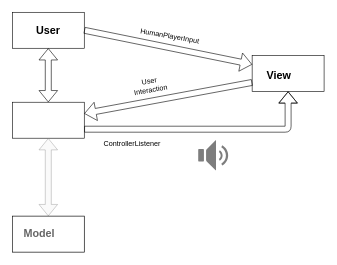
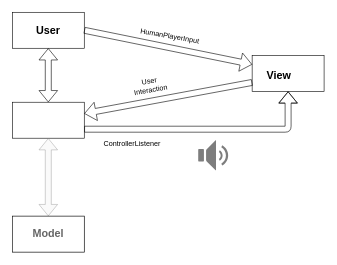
- <mxCell id="22" value="&lt;font style=&quot;font-size: 18px&quot;&gt;&lt;b&gt;Model&lt;/b&gt;&lt;/font&gt;" style="text;html=1;strokeColor=none;fillColor=none;align=center;verticalAlign=middle;whiteSpace=wrap;rounded=0;textOpacity=60;" vertex="1" parent="20"><mxGeometry x="25" y="20" width="40" height="20" as="geometry" /></mxCell>
+ <mxCell id="22" value="&lt;font style=&quot;font-size: 18px&quot;&gt;&lt;b&gt;Model&lt;/b&gt;&lt;/font&gt;" style="text;html=1;strokeColor=none;fillColor=none;align=center;verticalAlign=middle;whiteSpace=wrap;rounded=0;textOpacity=60;" vertex="1" parent="20"><mxGeometry x="40" y="20" width="40" height="20" as="geometry" /></mxCell>
